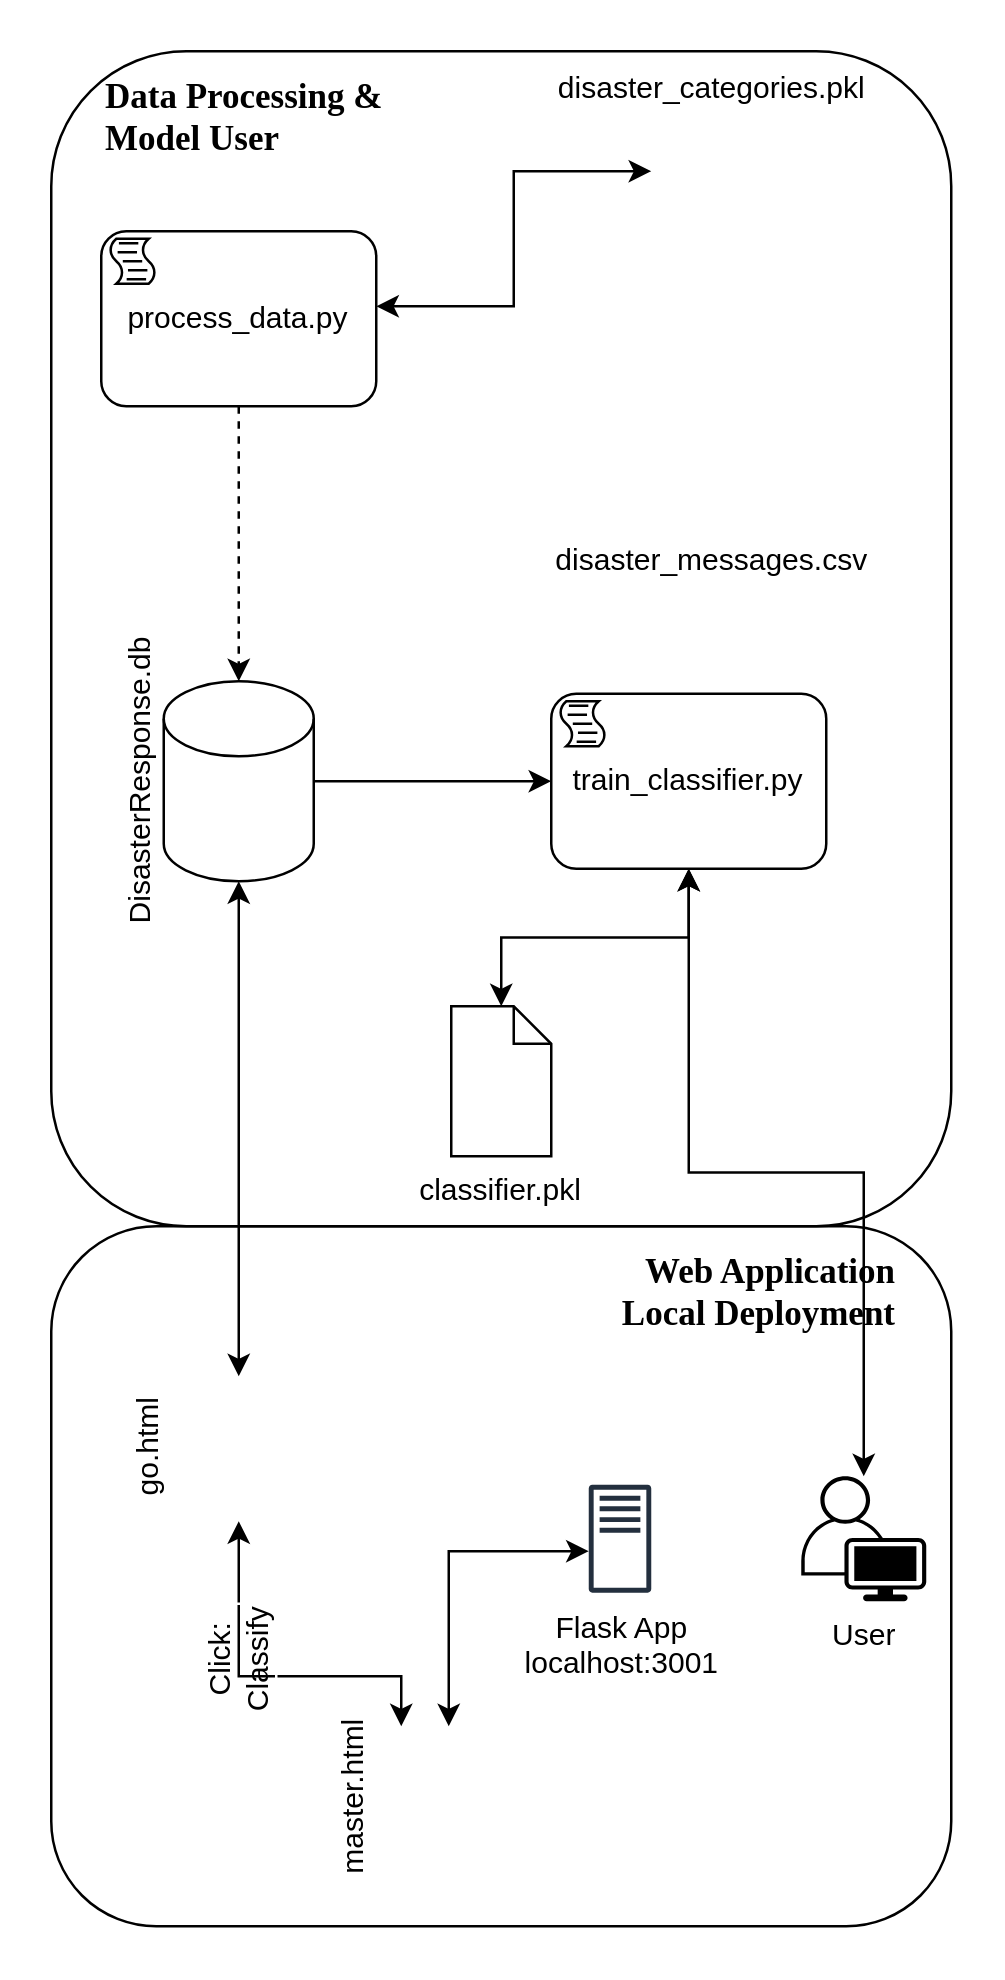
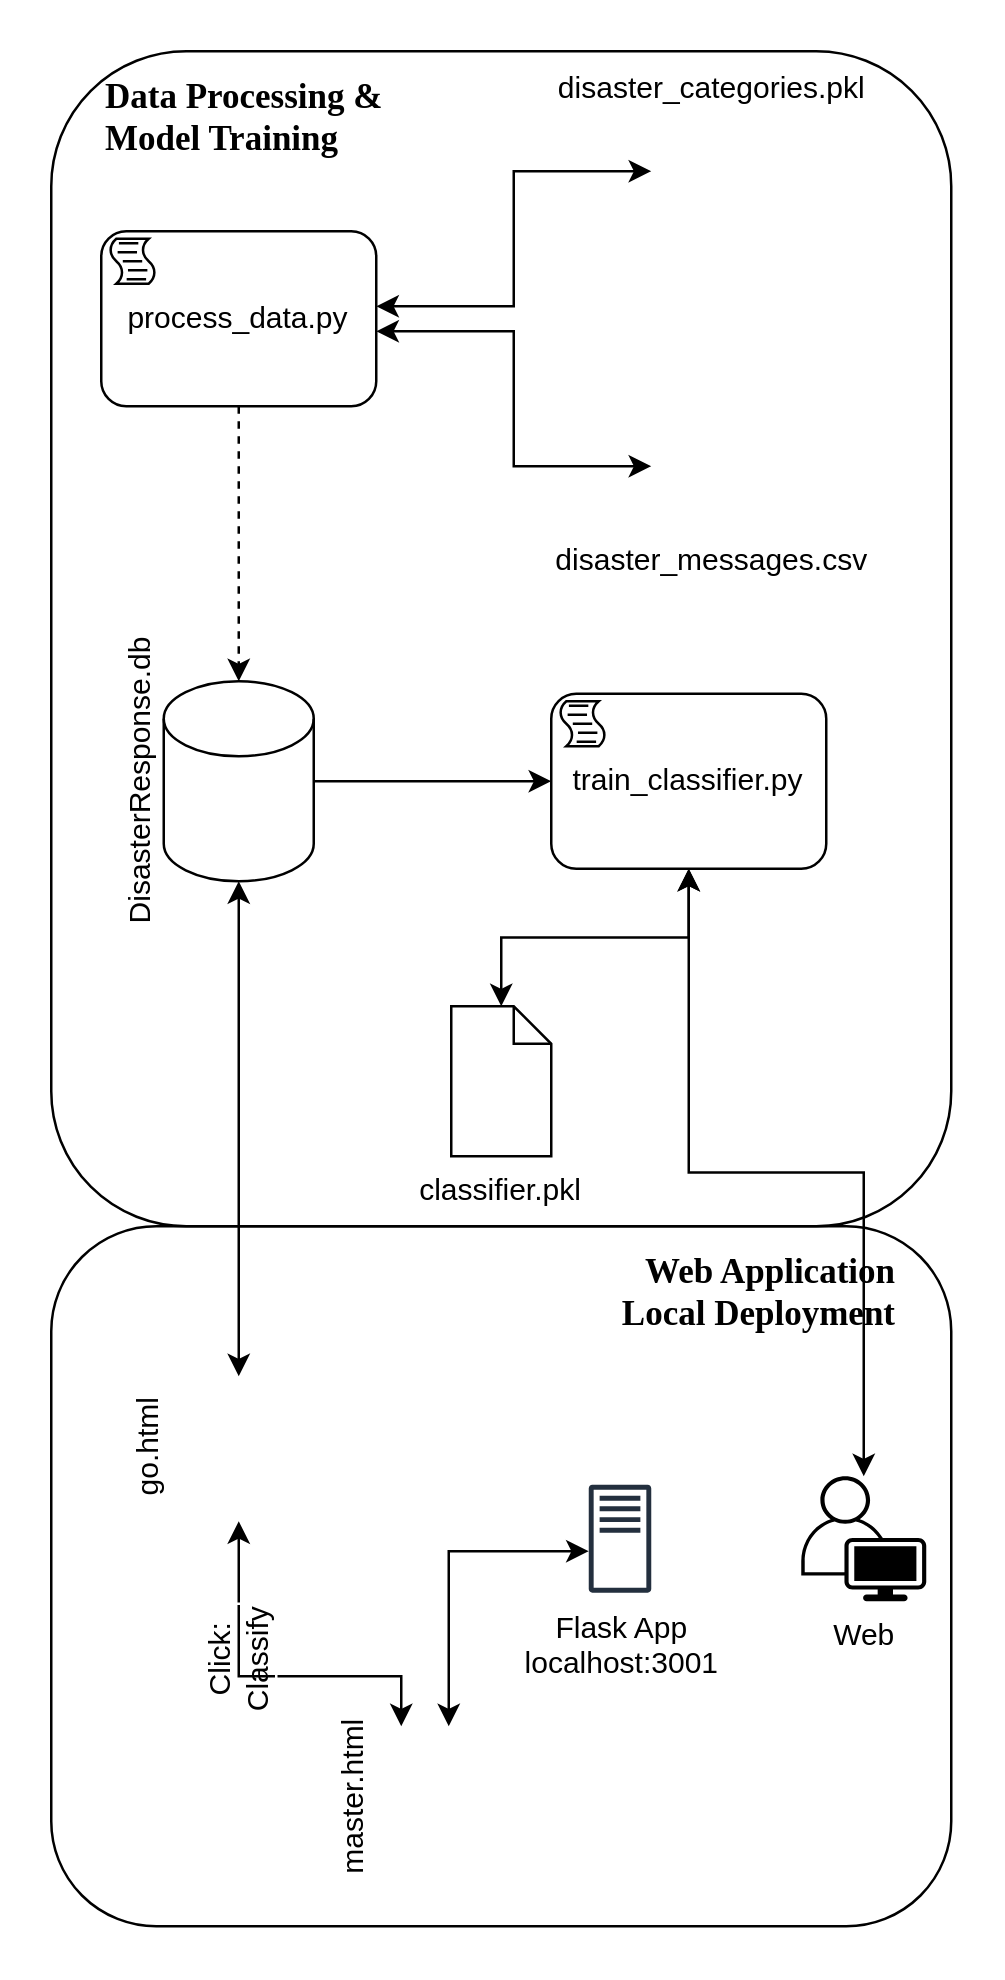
- <mxCell id="3" value="Data Processing &amp;amp;&lt;br style=&quot;font-size: 14px;&quot;&gt;Model User" style="rounded=1;whiteSpace=wrap;html=1;verticalAlign=bottom;fontFamily=Verdana;labelPosition=center;verticalLabelPosition=top;align=left;spacing=0;spacingBottom=-45;spacingLeft=22;fontStyle=1;spacingRight=0;fontSize=14;" vertex="1" parent="1"><mxGeometry x="20" y="20" width="360" height="470" as="geometry" /></mxCell>
+ <mxCell id="3" value="Data Processing &amp;amp;&lt;br style=&quot;font-size: 14px;&quot;&gt;Model Training" style="rounded=1;whiteSpace=wrap;html=1;verticalAlign=bottom;fontFamily=Verdana;labelPosition=center;verticalLabelPosition=top;align=left;spacing=0;spacingBottom=-45;spacingLeft=22;fontStyle=1;spacingRight=0;fontSize=14;" vertex="1" parent="1"><mxGeometry x="20" y="20" width="360" height="470" as="geometry" /></mxCell>
+ <mxCell id="4" style="edgeStyle=orthogonalEdgeStyle;rounded=0;orthogonalLoop=1;jettySize=auto;html=1;entryX=0;entryY=0.5;entryDx=0;entryDy=0;startArrow=classic;startFill=1;" edge="1" parent="1" source="7" target="9"><mxGeometry relative="1" as="geometry"><Array as="points"><mxPoint x="205" y="132" /><mxPoint x="205" y="186" /></Array></mxGeometry></mxCell>
- <mxCell id="17" value="User" style="points=[[0.35,0,0],[0.98,0.51,0],[1,0.71,0],[0.67,1,0],[0,0.795,0],[0,0.65,0]];verticalLabelPosition=bottom;html=1;verticalAlign=top;aspect=fixed;align=center;pointerEvents=1;shape=mxgraph.cisco19.user;strokeColor=none;fontFamily=Helvetica;fontSize=12;fillColor=#000000;" vertex="1" parent="1"><mxGeometry x="320" y="590" width="50" height="50" as="geometry" /></mxCell>
+ <mxCell id="17" value="Web" style="points=[[0.35,0,0],[0.98,0.51,0],[1,0.71,0],[0.67,1,0],[0,0.795,0],[0,0.65,0]];verticalLabelPosition=bottom;html=1;verticalAlign=top;aspect=fixed;align=center;pointerEvents=1;shape=mxgraph.cisco19.user;strokeColor=none;fontFamily=Helvetica;fontSize=12;fillColor=#000000;" vertex="1" parent="1"><mxGeometry x="320" y="590" width="50" height="50" as="geometry" /></mxCell>
